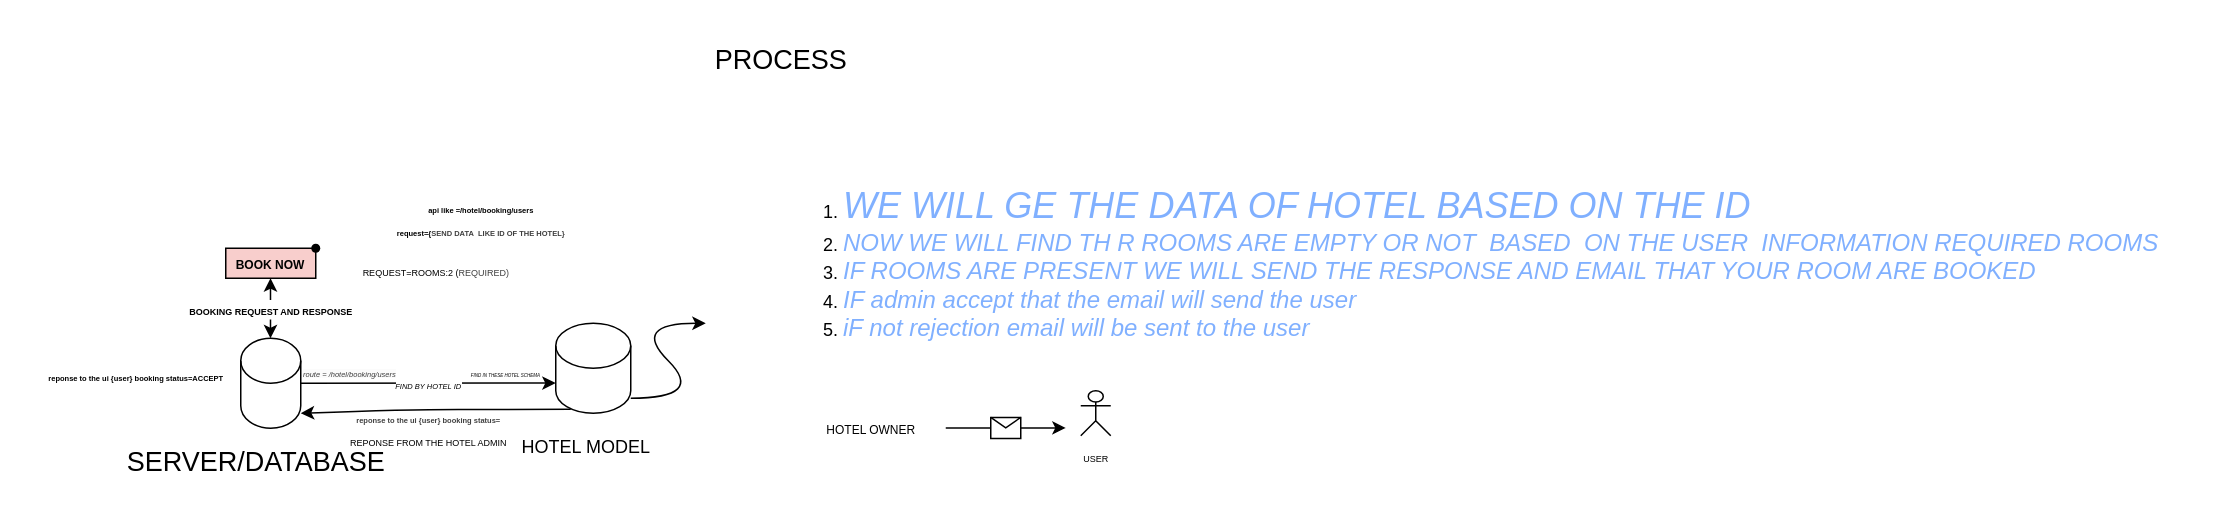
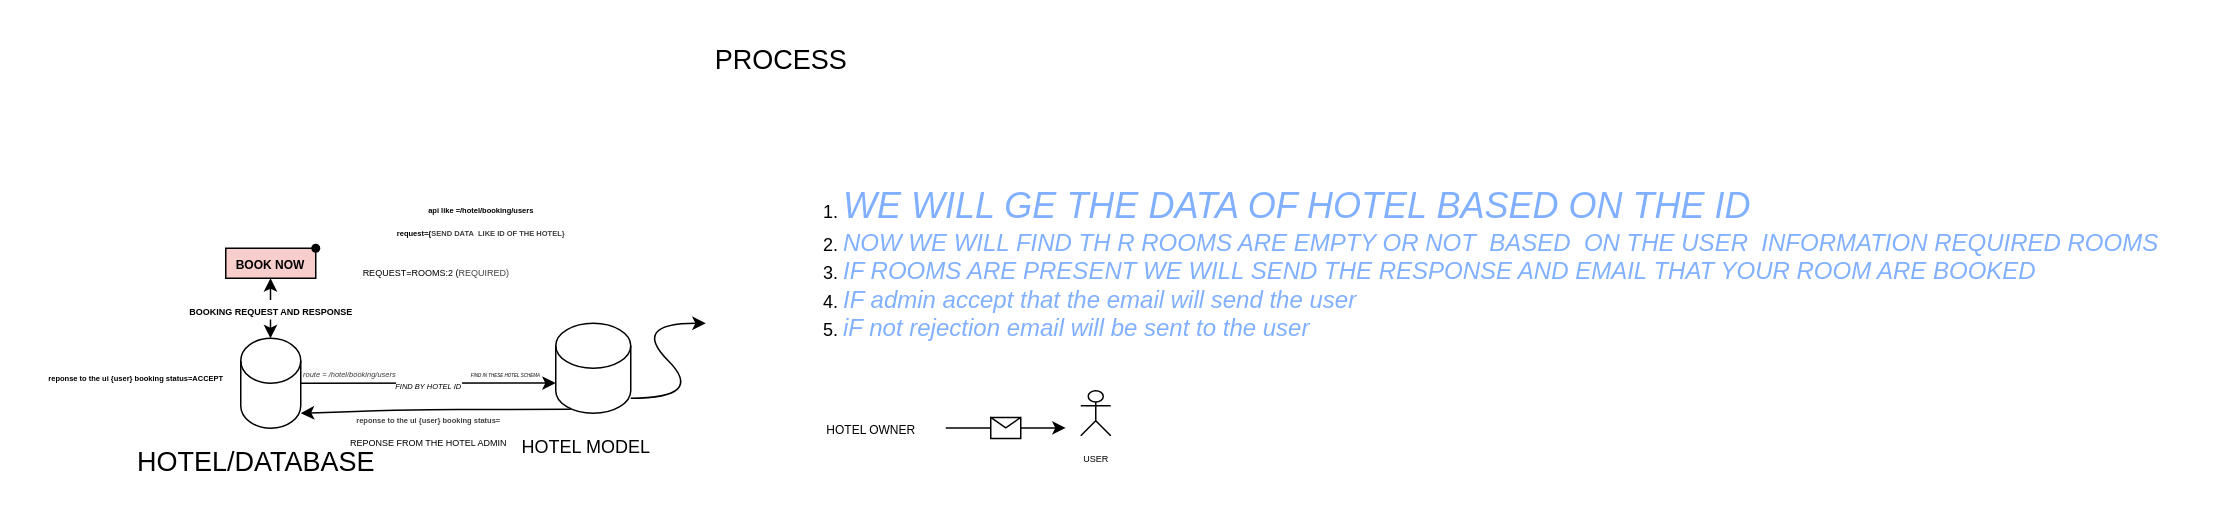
- <mxCell id="23" value="&lt;font style=&quot;font-size: 18px;&quot;&gt;SERVER/DATABASE&lt;/font&gt;" style="text;html=1;align=center;verticalAlign=middle;resizable=0;points=[];autosize=1;strokeColor=none;fillColor=none;" parent="1" vertex="1"><mxGeometry x="70" y="288" width="200" height="40" as="geometry" /></mxCell>
+ <mxCell id="23" value="&lt;font style=&quot;font-size: 18px;&quot;&gt;HOTEL/DATABASE&lt;/font&gt;" style="text;html=1;align=center;verticalAlign=middle;resizable=0;points=[];autosize=1;strokeColor=none;fillColor=none;" parent="1" vertex="1"><mxGeometry x="70" y="288" width="200" height="40" as="geometry" /></mxCell>
